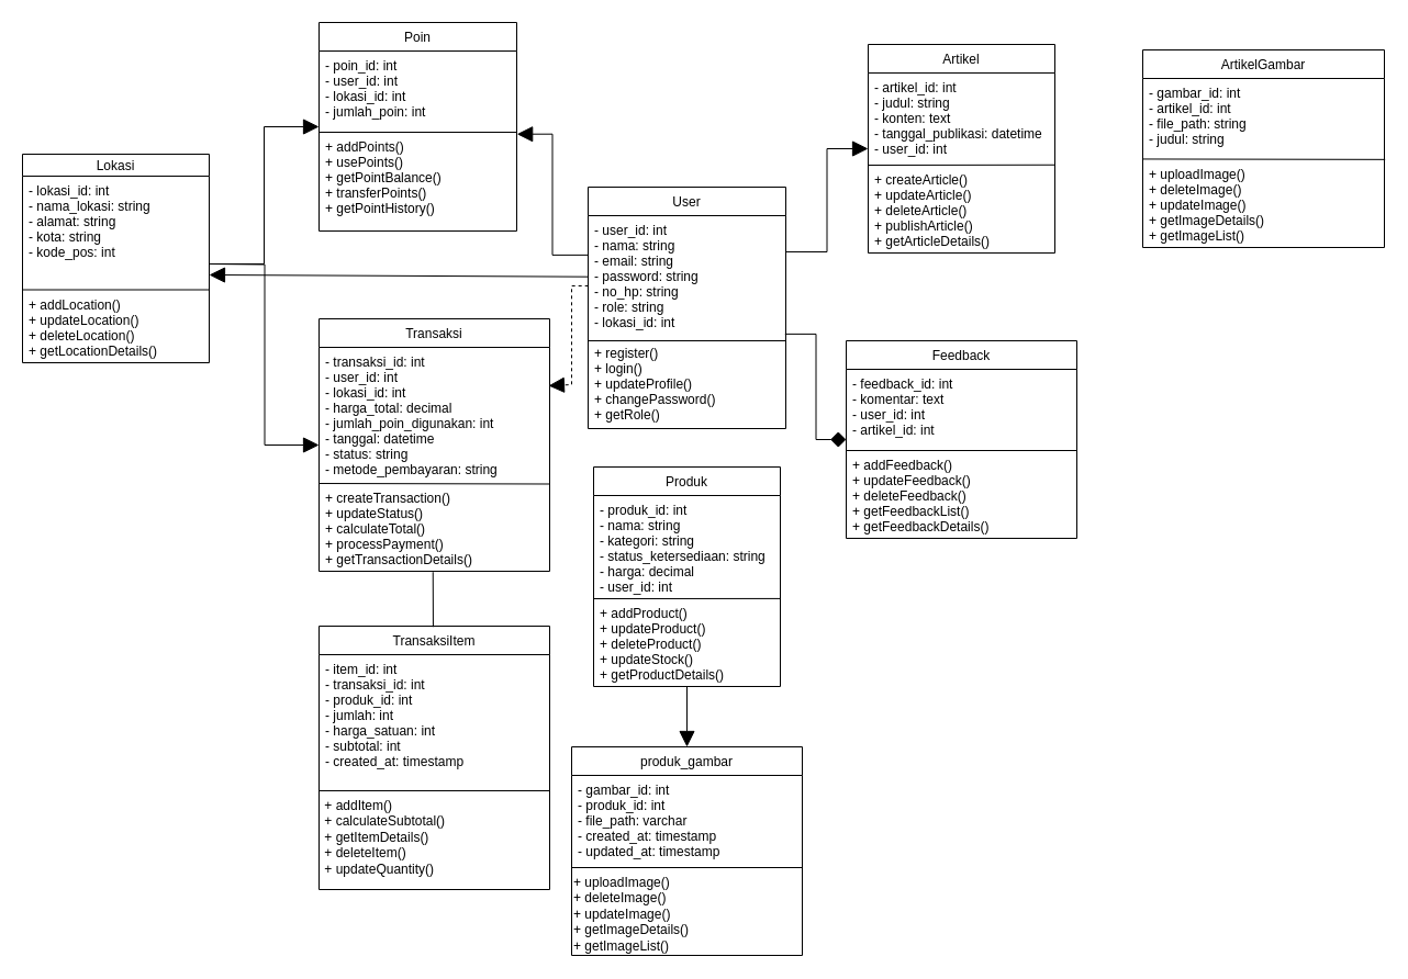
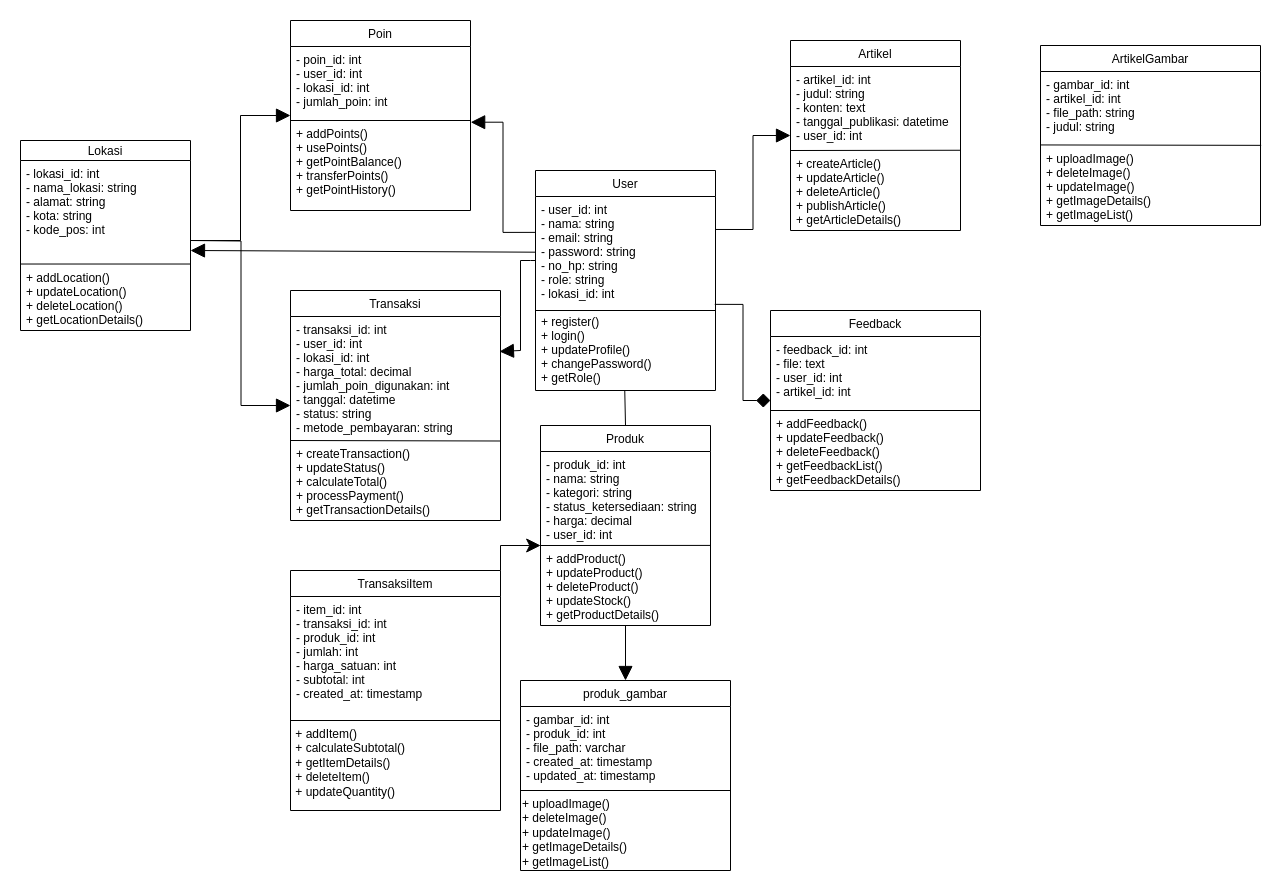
- <mxCell id="33" value="" style="endArrow=block;endFill=1;endSize=12;html=1;rounded=0;curved=0;entryX=0.995;entryY=0.282;entryDx=0;entryDy=0;entryPerimeter=0;exitX=0.001;exitY=0.33;exitDx=0;exitDy=0;exitPerimeter=0;dashed=1;" parent="1" source="39" target="16" edge="1"><mxGeometry width="50" height="50" relative="1" as="geometry"><mxPoint x="530" y="290" as="sourcePoint" /><mxPoint x="520" y="370" as="targetPoint" /><Array as="points"><mxPoint x="530" y="260" /><mxPoint x="520" y="260" /><mxPoint x="520" y="350" /></Array></mxGeometry></mxCell>
+ <mxCell id="33" value="" style="endArrow=block;endFill=1;endSize=12;html=1;rounded=0;curved=0;entryX=0.995;entryY=0.282;entryDx=0;entryDy=0;entryPerimeter=0;exitX=0.001;exitY=0.33;exitDx=0;exitDy=0;exitPerimeter=0;" parent="1" source="39" target="16" edge="1"><mxGeometry width="50" height="50" relative="1" as="geometry"><mxPoint x="530" y="290" as="sourcePoint" /><mxPoint x="520" y="370" as="targetPoint" /><Array as="points"><mxPoint x="530" y="260" /><mxPoint x="520" y="260" /><mxPoint x="520" y="350" /></Array></mxGeometry></mxCell>
- <mxCell id="24" value="- feedback_id: int&#10;- komentar: text&#10;- user_id: int&#10;- artikel_id: int" style="text;strokeColor=none;fillColor=none;align=left;verticalAlign=top;spacingLeft=4;spacingRight=4;overflow=hidden;rotatable=0;points=[[0,0.5],[1,0.5]];portConstraint=eastwest;" parent="23" vertex="1"><mxGeometry y="26" width="210" height="74" as="geometry" /></mxCell>
+ <mxCell id="24" value="- feedback_id: int&#10;- file: text&#10;- user_id: int&#10;- artikel_id: int" style="text;strokeColor=none;fillColor=none;align=left;verticalAlign=top;spacingLeft=4;spacingRight=4;overflow=hidden;rotatable=0;points=[[0,0.5],[1,0.5]];portConstraint=eastwest;" parent="23" vertex="1"><mxGeometry y="26" width="210" height="74" as="geometry" /></mxCell>
+ <mxCell id="45" style="edgeStyle=none;html=1;exitX=0.5;exitY=0;exitDx=0;exitDy=0;entryX=0.496;entryY=1.002;entryDx=0;entryDy=0;entryPerimeter=0;endArrow=none;endFill=0;" parent="1" source="11" target="39" edge="1"><mxGeometry relative="1" as="geometry" /></mxCell>
+ <mxCell id="51" style="edgeStyle=none;html=1;exitX=1;exitY=0;exitDx=0;exitDy=0;entryX=0.001;entryY=1;entryDx=0;entryDy=0;entryPerimeter=0;endArrow=classic;endFill=1;rounded=0;curved=0;endSize=12;" parent="1" source="46" target="12" edge="1"><mxGeometry relative="1" as="geometry"><mxPoint x="530" y="520" as="targetPoint" /><Array as="points"><mxPoint x="500" y="545" /></Array></mxGeometry></mxCell>
- <mxCell id="50" style="edgeStyle=none;html=1;exitX=0.495;exitY=0.003;exitDx=0;exitDy=0;entryX=0.494;entryY=1.009;entryDx=0;entryDy=0;entryPerimeter=0;exitPerimeter=0;endArrow=none;endFill=0;" parent="1" source="46" target="18" edge="1"><mxGeometry relative="1" as="geometry" /></mxCell>
